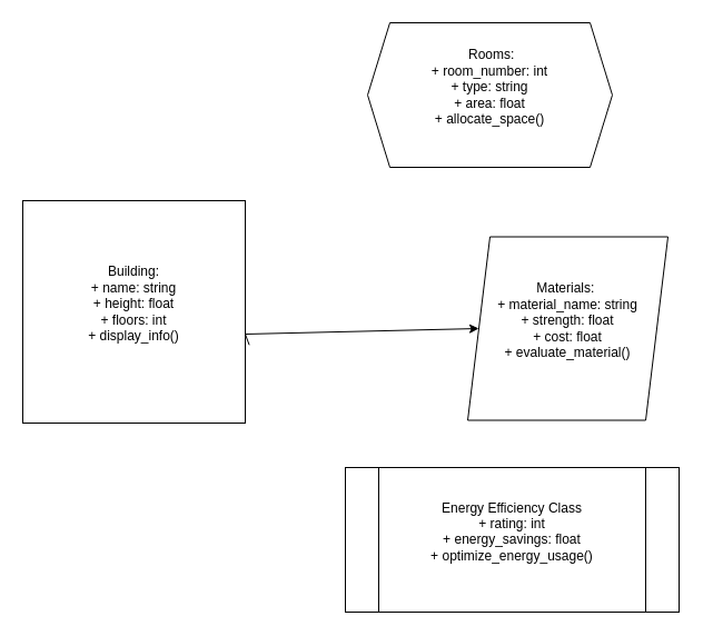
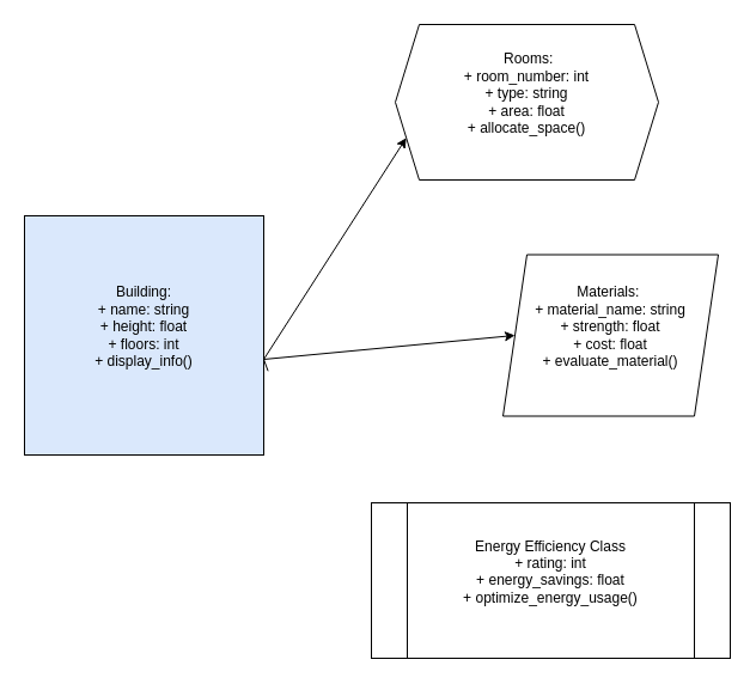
+ <mxCell id="6" value="" style="endArrow=classic;html=1;rounded=0;entryX=0;entryY=0.75;entryDx=0;entryDy=0;" edge="1" parent="1" source="2" target="3"><mxGeometry width="50" height="50" relative="1" as="geometry"><mxPoint x="220" y="250" as="sourcePoint" /><mxPoint x="270" y="200" as="targetPoint" /><Array as="points"><mxPoint x="220" y="300" /></Array></mxGeometry></mxCell>
- <mxCell id="2" value="&lt;div&gt;Building:&lt;/div&gt;&lt;div&gt;+ name: string&lt;/div&gt;&lt;div&gt;+ height: float&lt;/div&gt;&lt;div&gt;+ floors: int&lt;/div&gt;&lt;div&gt;+ display_info()&lt;/div&gt;&lt;div&gt;&lt;br&gt;&lt;/div&gt;" style="whiteSpace=wrap;html=1;aspect=fixed;" vertex="1" parent="1"><mxGeometry x="20" y="180" width="200" height="200" as="geometry" /></mxCell>
+ <mxCell id="2" value="&lt;div&gt;Building:&lt;/div&gt;&lt;div&gt;+ name: string&lt;/div&gt;&lt;div&gt;+ height: float&lt;/div&gt;&lt;div&gt;+ floors: int&lt;/div&gt;&lt;div&gt;+ display_info()&lt;/div&gt;&lt;div&gt;&lt;br&gt;&lt;/div&gt;" style="whiteSpace=wrap;html=1;aspect=fixed;fillColor=#dae8fc;" vertex="1" parent="1"><mxGeometry x="20" y="180" width="200" height="200" as="geometry" /></mxCell>
- <mxCell id="4" value="&lt;div&gt;Materials:&amp;nbsp;&lt;/div&gt;&lt;div&gt;+ material_name: string&lt;/div&gt;&lt;div&gt;+ strength: float&lt;/div&gt;&lt;div&gt;+ cost: float&lt;/div&gt;&lt;div&gt;+ evaluate_material()&lt;/div&gt;&lt;div&gt;&lt;br&gt;&lt;/div&gt;" style="shape=parallelogram;perimeter=parallelogramPerimeter;whiteSpace=wrap;html=1;fixedSize=1;" vertex="1" parent="1"><mxGeometry x="420" y="212.5" width="180" height="165" as="geometry" /></mxCell>
+ <mxCell id="4" value="&lt;div&gt;Materials:&amp;nbsp;&lt;/div&gt;&lt;div&gt;+ material_name: string&lt;/div&gt;&lt;div&gt;+ strength: float&lt;/div&gt;&lt;div&gt;+ cost: float&lt;/div&gt;&lt;div&gt;+ evaluate_material()&lt;/div&gt;&lt;div&gt;&lt;br&gt;&lt;/div&gt;" style="shape=parallelogram;perimeter=parallelogramPerimeter;whiteSpace=wrap;html=1;fixedSize=1;" vertex="1" parent="1"><mxGeometry x="420" y="212.5" width="180" height="135" as="geometry" /></mxCell>
